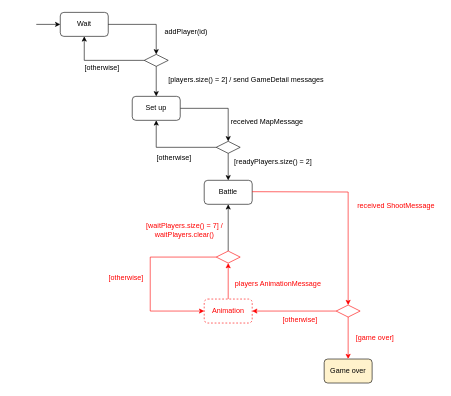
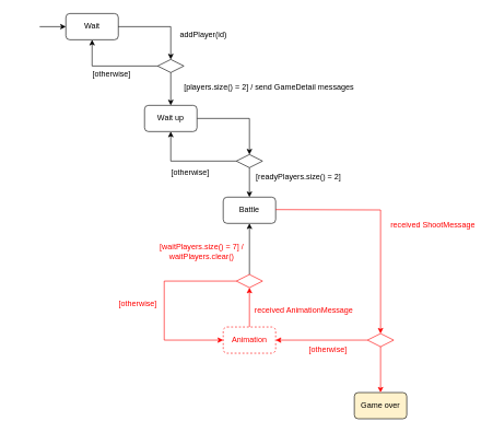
- <mxCell id="6" value="Set up" style="rounded=1;whiteSpace=wrap;html=1;" parent="1" vertex="1"><mxGeometry x="220" y="160" width="80" height="40" as="geometry" /></mxCell>
+ <mxCell id="6" value="Wait up" style="rounded=1;whiteSpace=wrap;html=1;" parent="1" vertex="1"><mxGeometry x="220" y="160" width="80" height="40" as="geometry" /></mxCell>
- <mxCell id="22" value="received MapMessage" style="text;html=1;align=center;verticalAlign=middle;whiteSpace=wrap;rounded=0;" parent="1" vertex="1"><mxGeometry x="380" y="188" width="130" height="30" as="geometry" /></mxCell>
- <mxCell id="30" value="players AnimationMessage&amp;nbsp;" style="text;html=1;align=center;verticalAlign=middle;whiteSpace=wrap;rounded=0;fontColor=#FF0000;" parent="1" vertex="1"><mxGeometry x="380" y="458" width="170" height="30" as="geometry" /></mxCell>
+ <mxCell id="30" value="received AnimationMessage&amp;nbsp;" style="text;html=1;align=center;verticalAlign=middle;whiteSpace=wrap;rounded=0;fontColor=#FF0000;" parent="1" vertex="1"><mxGeometry x="380" y="458" width="170" height="30" as="geometry" /></mxCell>
- <mxCell id="36" value="[game over]" style="text;html=1;align=center;verticalAlign=middle;whiteSpace=wrap;rounded=0;fontColor=#FF0000;" vertex="1" parent="1"><mxGeometry x="590" y="548" width="70" height="30" as="geometry" /></mxCell>
